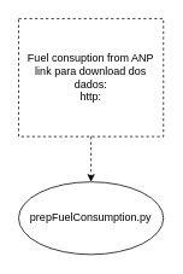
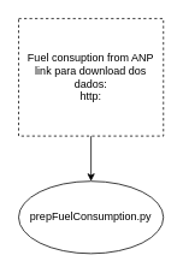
- <mxCell id="2" value="" style="edgeStyle=orthogonalEdgeStyle;rounded=0;orthogonalLoop=1;jettySize=auto;html=1;dashed=1;" edge="1" parent="1" source="3" target="4"><mxGeometry relative="1" as="geometry" /></mxCell>
+ <mxCell id="2" value="" style="edgeStyle=orthogonalEdgeStyle;rounded=0;orthogonalLoop=1;jettySize=auto;html=1;" edge="1" parent="1" source="3" target="4"><mxGeometry relative="1" as="geometry" /></mxCell>
